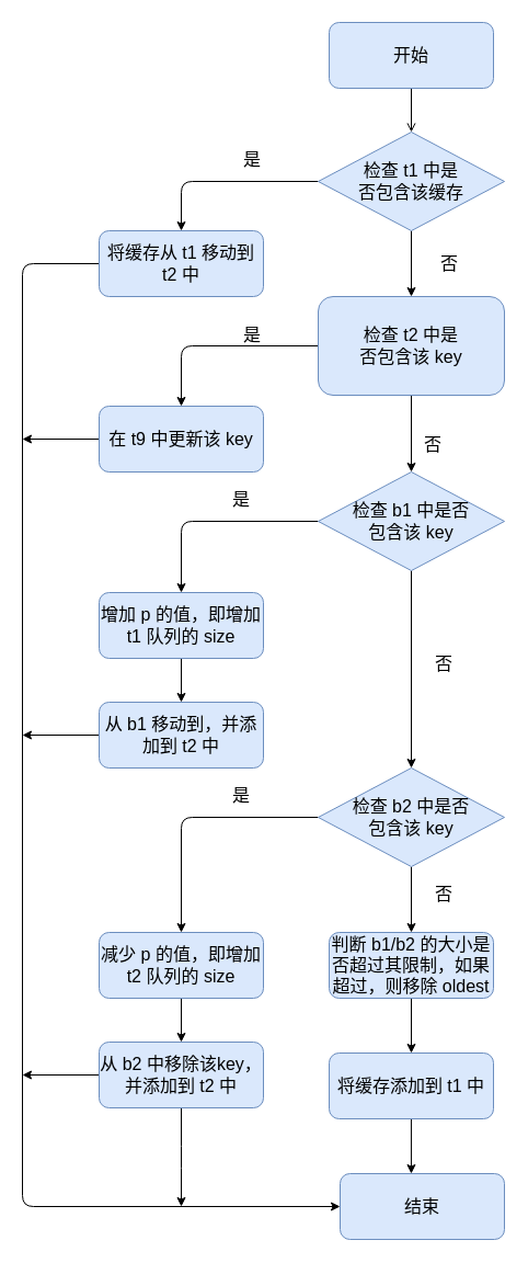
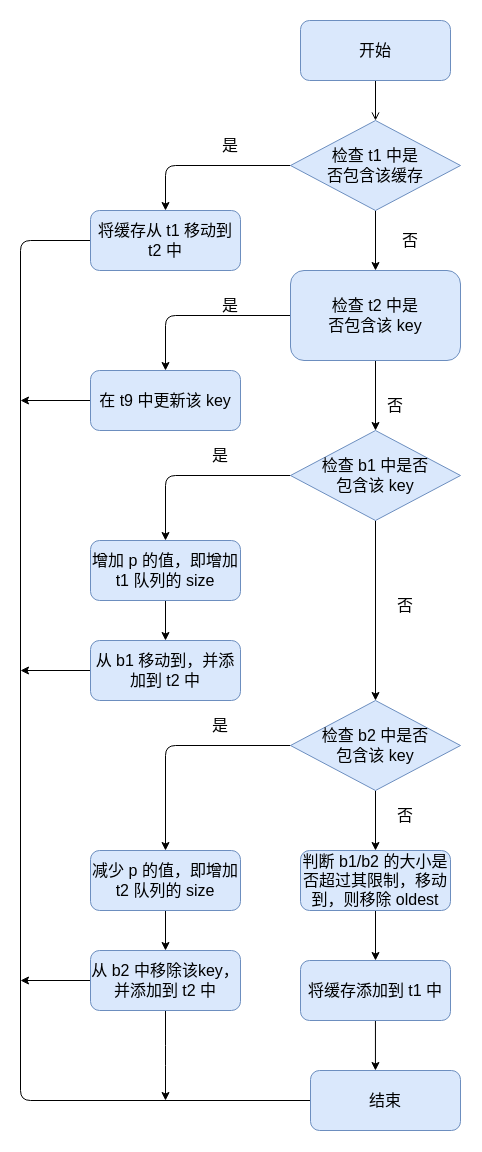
- <mxCell id="30" value="&lt;font style=&quot;font-size: 16px&quot;&gt;判断 b1/b2 的大小是否超过其限制，如果超过，则移除 oldest&lt;/font&gt;" style="rounded=1;whiteSpace=wrap;html=1;fillColor=#dae8fc;strokeColor=#6c8ebf;" vertex="1" parent="1"><mxGeometry x="300" y="850" width="150" height="60" as="geometry" /></mxCell>
+ <mxCell id="30" value="&lt;font style=&quot;font-size: 16px&quot;&gt;判断 b1/b2 的大小是否超过其限制，移动到，则移除 oldest&lt;/font&gt;" style="rounded=1;whiteSpace=wrap;html=1;fillColor=#dae8fc;strokeColor=#6c8ebf;" vertex="1" parent="1"><mxGeometry x="300" y="850" width="150" height="60" as="geometry" /></mxCell>
- <mxCell id="10" style="edgeStyle=orthogonalEdgeStyle;html=1;fontSize=16;entryX=0;entryY=0.5;entryDx=0;entryDy=0;" edge="1" parent="1" source="11" target="33"><mxGeometry relative="1" as="geometry"><mxPoint x="40" y="1238" as="targetPoint" /><Array as="points"><mxPoint x="20" y="240" /><mxPoint x="20" y="1100" /></Array></mxGeometry></mxCell>
+ <mxCell id="10" style="edgeStyle=orthogonalEdgeStyle;html=1;fontSize=16;entryX=0;entryY=0.5;entryDx=0;entryDy=0;endArrow=none;" edge="1" parent="1" source="11" target="33"><mxGeometry relative="1" as="geometry"><mxPoint x="40" y="1238" as="targetPoint" /><Array as="points"><mxPoint x="20" y="240" /><mxPoint x="20" y="1100" /></Array></mxGeometry></mxCell>
